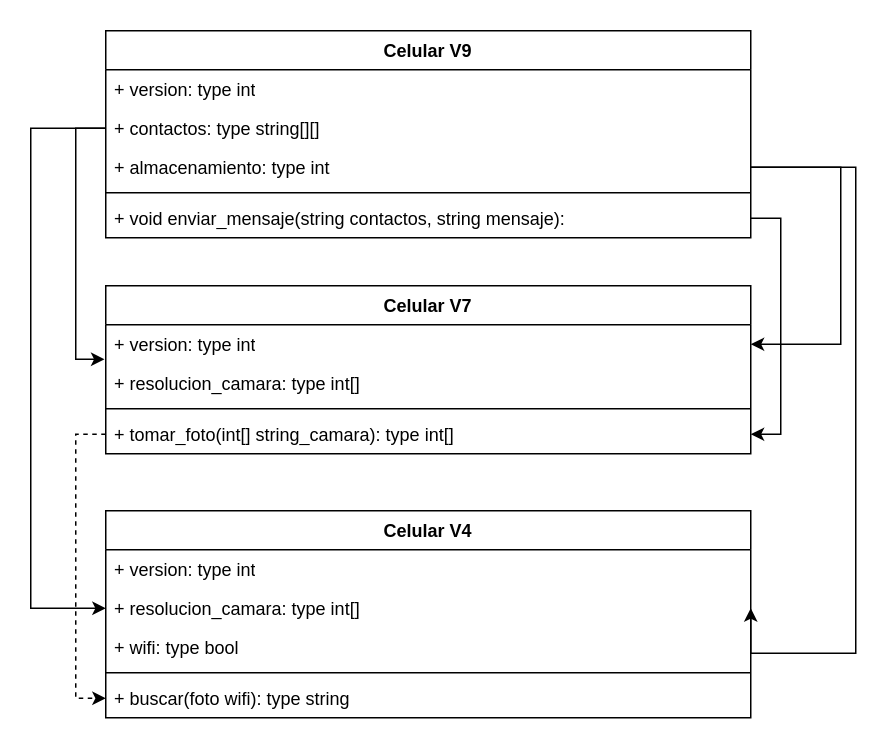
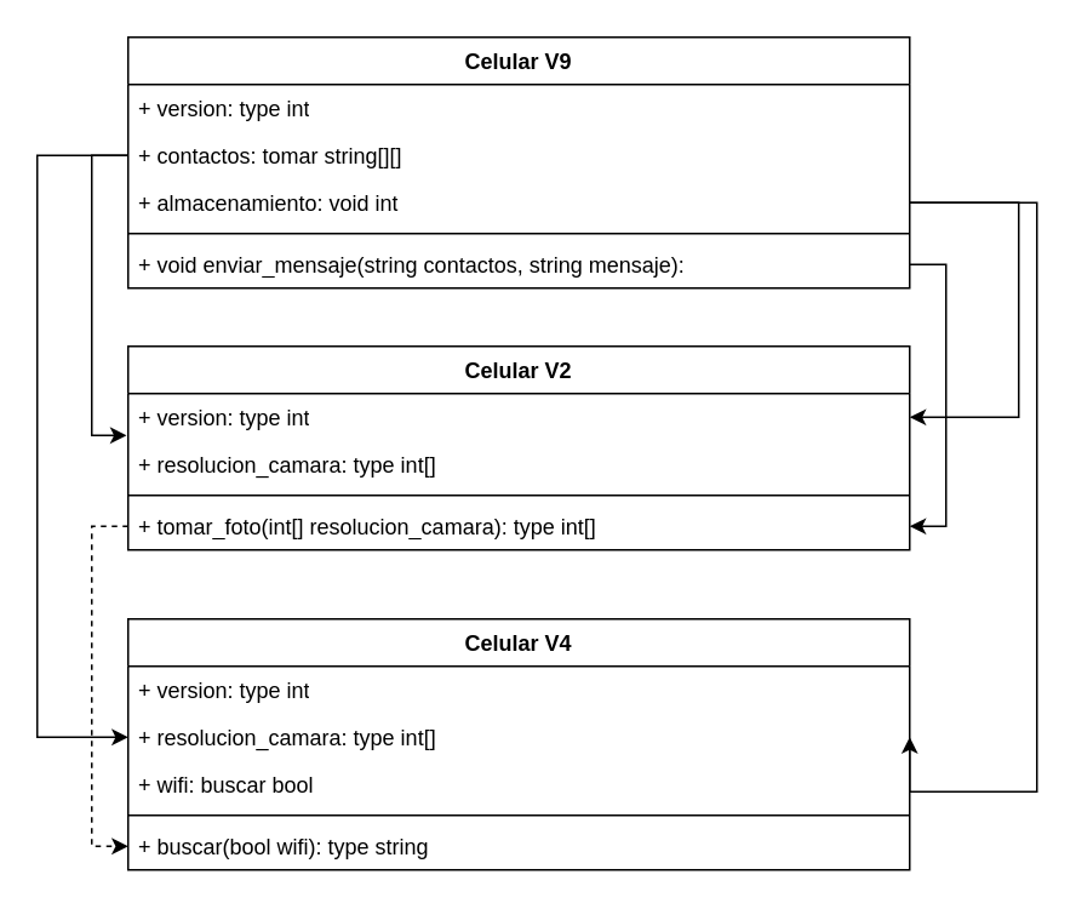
- <mxCell id="4" value="+ contactos: type string[][]&lt;div&gt;&lt;br&gt;&lt;/div&gt;" style="text;strokeColor=none;fillColor=none;align=left;verticalAlign=top;spacingLeft=4;spacingRight=4;overflow=hidden;rotatable=0;points=[[0,0.5],[1,0.5]];portConstraint=eastwest;whiteSpace=wrap;html=1;" vertex="1" parent="2"><mxGeometry y="52" width="430" height="26" as="geometry" /></mxCell>
+ <mxCell id="4" value="+ contactos: tomar string[][]&lt;div&gt;&lt;br&gt;&lt;/div&gt;" style="text;strokeColor=none;fillColor=none;align=left;verticalAlign=top;spacingLeft=4;spacingRight=4;overflow=hidden;rotatable=0;points=[[0,0.5],[1,0.5]];portConstraint=eastwest;whiteSpace=wrap;html=1;" vertex="1" parent="2"><mxGeometry y="52" width="430" height="26" as="geometry" /></mxCell>
- <mxCell id="5" value="+ almacenamiento: type int&lt;div&gt;&lt;br&gt;&lt;/div&gt;" style="text;strokeColor=none;fillColor=none;align=left;verticalAlign=top;spacingLeft=4;spacingRight=4;overflow=hidden;rotatable=0;points=[[0,0.5],[1,0.5]];portConstraint=eastwest;whiteSpace=wrap;html=1;" vertex="1" parent="2"><mxGeometry y="78" width="430" height="26" as="geometry" /></mxCell>
+ <mxCell id="5" value="+ almacenamiento: void int&lt;div&gt;&lt;br&gt;&lt;/div&gt;" style="text;strokeColor=none;fillColor=none;align=left;verticalAlign=top;spacingLeft=4;spacingRight=4;overflow=hidden;rotatable=0;points=[[0,0.5],[1,0.5]];portConstraint=eastwest;whiteSpace=wrap;html=1;" vertex="1" parent="2"><mxGeometry y="78" width="430" height="26" as="geometry" /></mxCell>
- <mxCell id="8" value="Celular V7" style="swimlane;fontStyle=1;align=center;verticalAlign=top;childLayout=stackLayout;horizontal=1;startSize=26;horizontalStack=0;resizeParent=1;resizeParentMax=0;resizeLast=0;collapsible=1;marginBottom=0;whiteSpace=wrap;html=1;" vertex="1" parent="1"><mxGeometry x="70" y="190" width="430" height="112" as="geometry" /></mxCell>
+ <mxCell id="8" value="Celular V2" style="swimlane;fontStyle=1;align=center;verticalAlign=top;childLayout=stackLayout;horizontal=1;startSize=26;horizontalStack=0;resizeParent=1;resizeParentMax=0;resizeLast=0;collapsible=1;marginBottom=0;whiteSpace=wrap;html=1;" vertex="1" parent="1"><mxGeometry x="70" y="190" width="430" height="112" as="geometry" /></mxCell>
- <mxCell id="12" value="+ tomar_foto(int[] string_camara): type int[]" style="text;strokeColor=none;fillColor=none;align=left;verticalAlign=top;spacingLeft=4;spacingRight=4;overflow=hidden;rotatable=0;points=[[0,0.5],[1,0.5]];portConstraint=eastwest;whiteSpace=wrap;html=1;" vertex="1" parent="8"><mxGeometry y="86" width="430" height="26" as="geometry" /></mxCell>
+ <mxCell id="12" value="+ tomar_foto(int[] resolucion_camara): type int[]" style="text;strokeColor=none;fillColor=none;align=left;verticalAlign=top;spacingLeft=4;spacingRight=4;overflow=hidden;rotatable=0;points=[[0,0.5],[1,0.5]];portConstraint=eastwest;whiteSpace=wrap;html=1;" vertex="1" parent="8"><mxGeometry y="86" width="430" height="26" as="geometry" /></mxCell>
- <mxCell id="18" value="+ wifi: type bool&lt;div&gt;&lt;br&gt;&lt;/div&gt;" style="text;strokeColor=none;fillColor=none;align=left;verticalAlign=top;spacingLeft=4;spacingRight=4;overflow=hidden;rotatable=0;points=[[0,0.5],[1,0.5]];portConstraint=eastwest;whiteSpace=wrap;html=1;" vertex="1" parent="15"><mxGeometry y="78" width="430" height="26" as="geometry" /></mxCell>
+ <mxCell id="18" value="+ wifi: buscar bool&lt;div&gt;&lt;br&gt;&lt;/div&gt;" style="text;strokeColor=none;fillColor=none;align=left;verticalAlign=top;spacingLeft=4;spacingRight=4;overflow=hidden;rotatable=0;points=[[0,0.5],[1,0.5]];portConstraint=eastwest;whiteSpace=wrap;html=1;" vertex="1" parent="15"><mxGeometry y="78" width="430" height="26" as="geometry" /></mxCell>
- <mxCell id="20" value="+ buscar(foto wifi): type string" style="text;strokeColor=none;fillColor=none;align=left;verticalAlign=top;spacingLeft=4;spacingRight=4;overflow=hidden;rotatable=0;points=[[0,0.5],[1,0.5]];portConstraint=eastwest;whiteSpace=wrap;html=1;" vertex="1" parent="15"><mxGeometry y="112" width="430" height="26" as="geometry" /></mxCell>
+ <mxCell id="20" value="+ buscar(bool wifi): type string" style="text;strokeColor=none;fillColor=none;align=left;verticalAlign=top;spacingLeft=4;spacingRight=4;overflow=hidden;rotatable=0;points=[[0,0.5],[1,0.5]];portConstraint=eastwest;whiteSpace=wrap;html=1;" vertex="1" parent="15"><mxGeometry y="112" width="430" height="26" as="geometry" /></mxCell>
